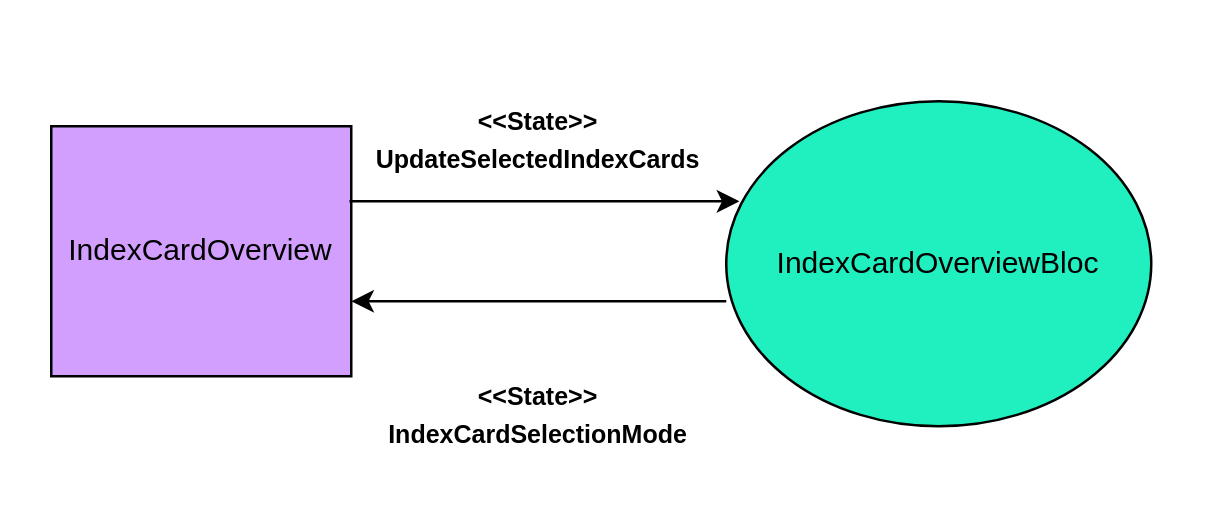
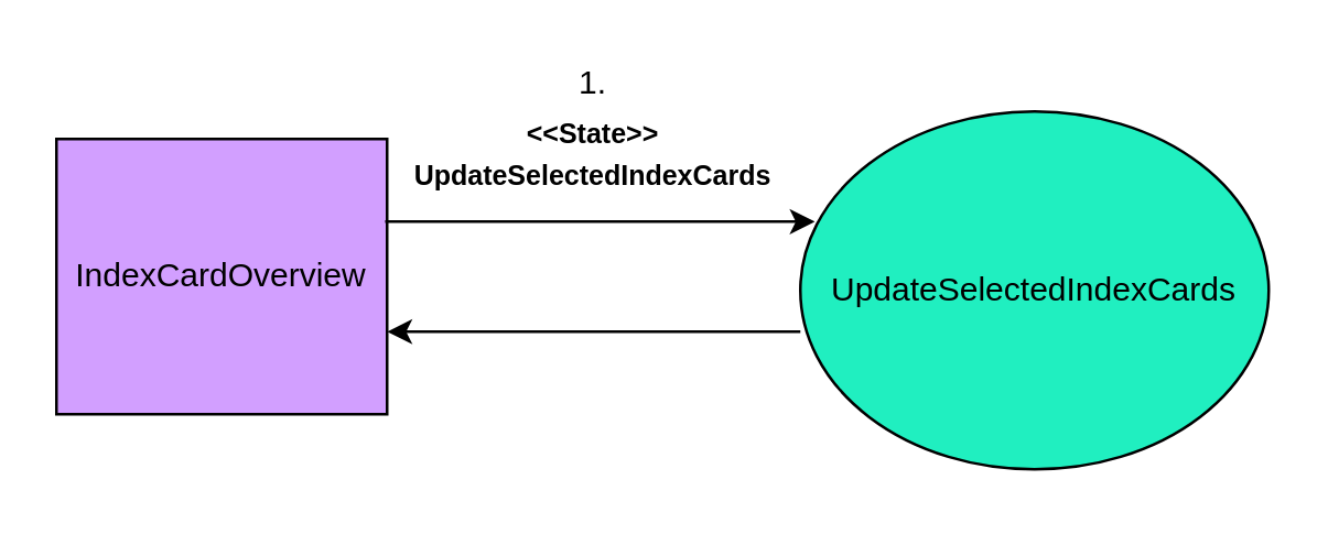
+ <mxCell id="8" value="1." style="text;html=1;align=center;verticalAlign=middle;whiteSpace=wrap;rounded=0;" vertex="1" parent="1"><mxGeometry x="200" y="20" width="30" height="20" as="geometry" /></mxCell>
- <mxCell id="2" value="IndexCardOverviewBloc" style="ellipse;whiteSpace=wrap;html=1;fillColor=#20EFC0;" vertex="1" parent="1"><mxGeometry x="290" y="40" width="170" height="130" as="geometry" /></mxCell>
+ <mxCell id="2" value="UpdateSelectedIndexCards" style="ellipse;whiteSpace=wrap;html=1;fillColor=#20EFC0;" vertex="1" parent="1"><mxGeometry x="290" y="40" width="170" height="130" as="geometry" /></mxCell>
- <mxCell id="7" value="&lt;div&gt;&lt;font style=&quot;font-size: 10px;&quot;&gt;&lt;b&gt;&amp;lt;&amp;lt;State&amp;gt;&amp;gt;&lt;/b&gt;&lt;/font&gt;&lt;/div&gt;&lt;font style=&quot;font-size: 10px;&quot;&gt;&lt;b&gt;IndexCardSelectionMode&lt;/b&gt;&lt;/font&gt;" style="text;html=1;align=center;verticalAlign=middle;whiteSpace=wrap;rounded=0;" vertex="1" parent="1"><mxGeometry x="150" y="150" width="130" height="30" as="geometry" /></mxCell>
